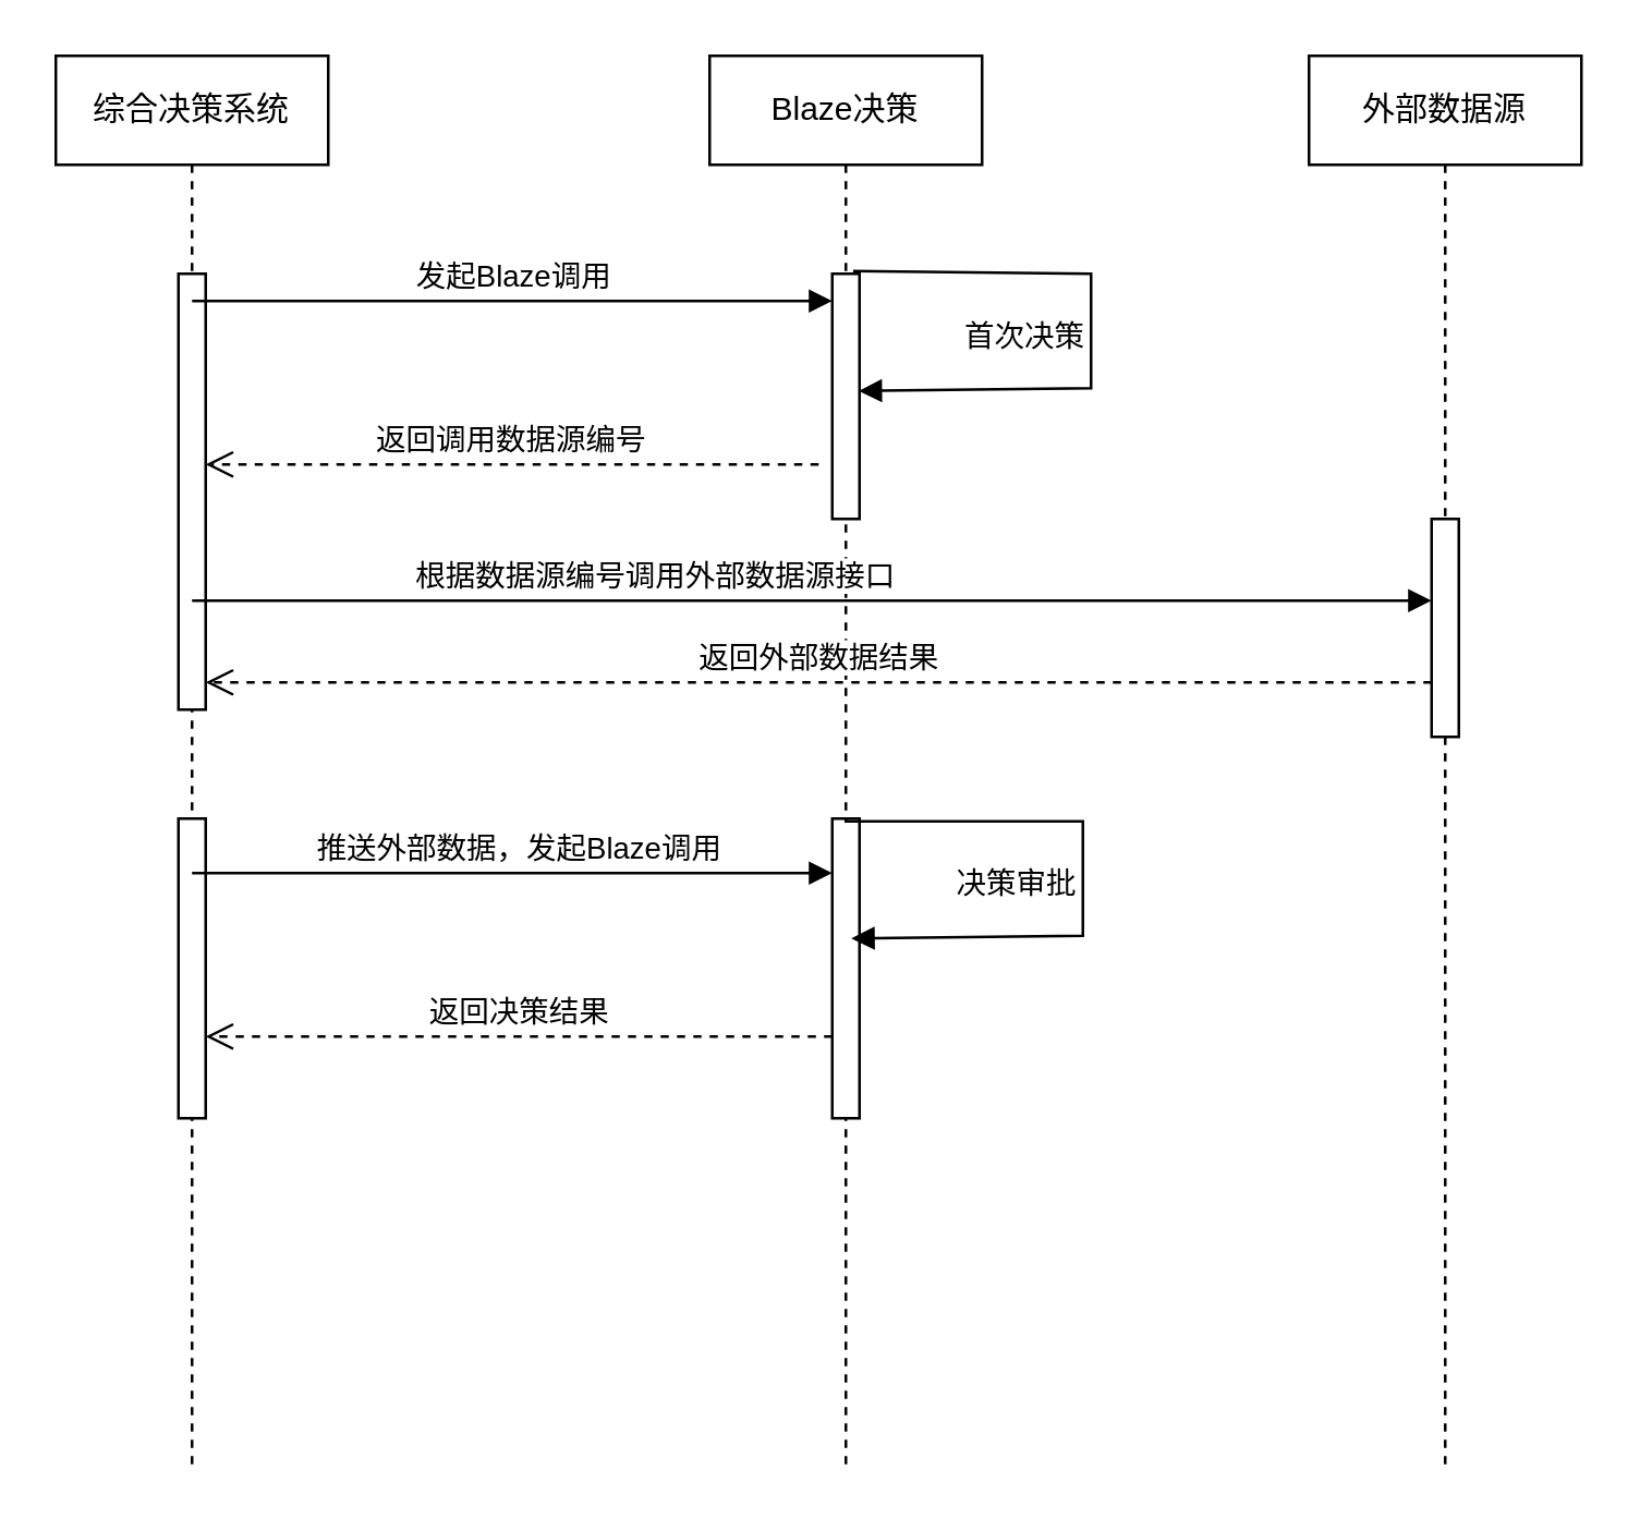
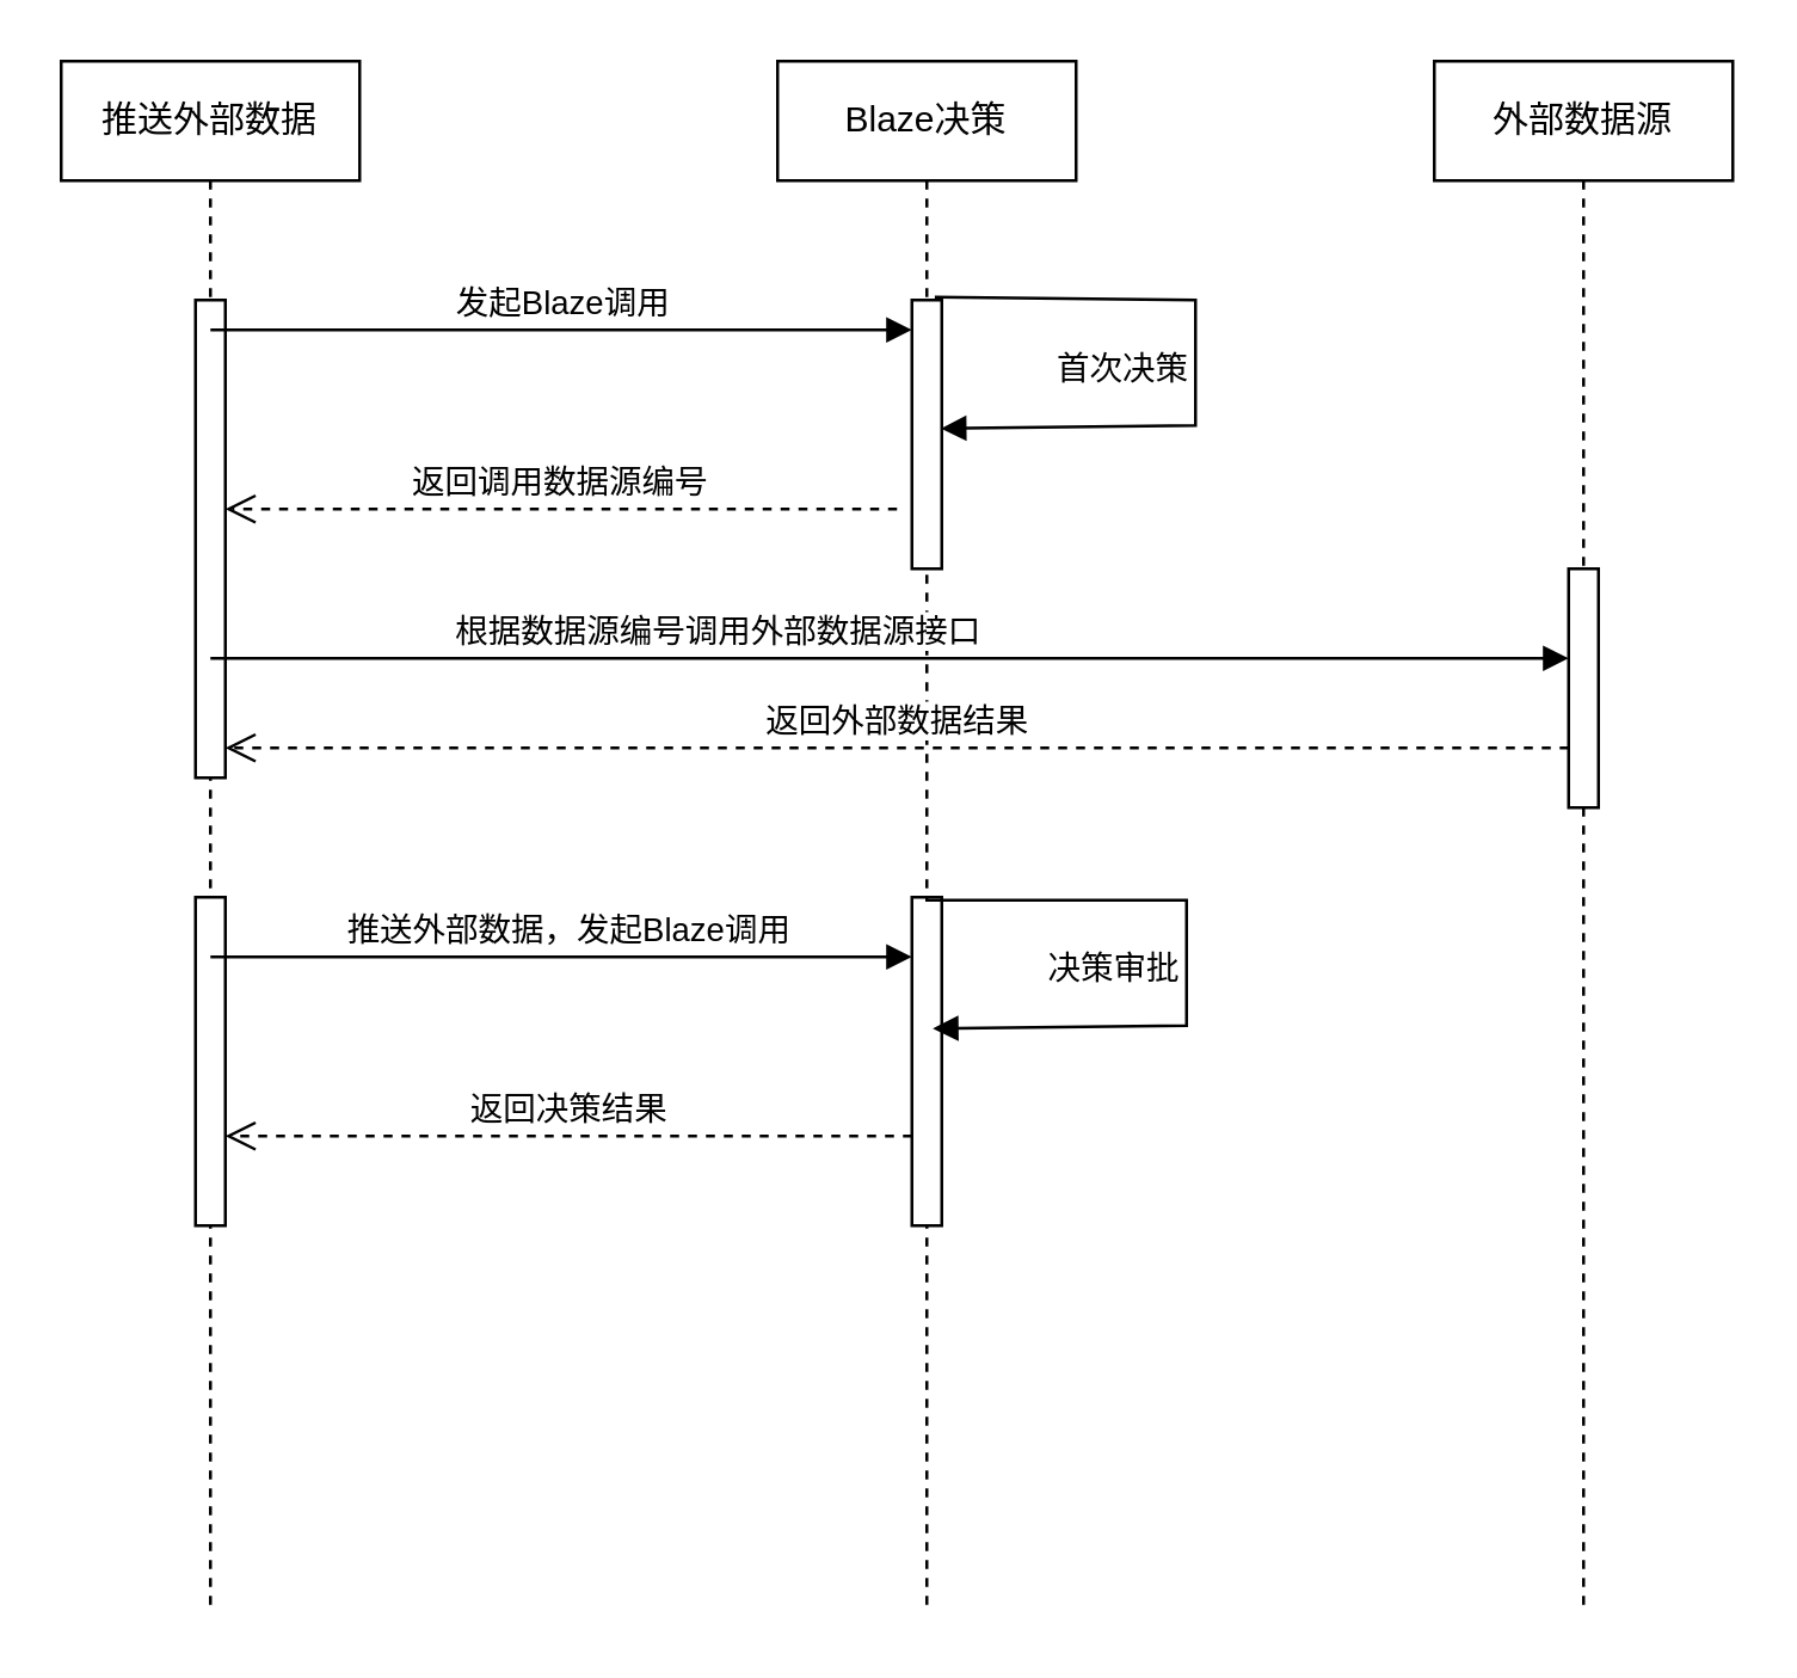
- <mxCell id="2" value="综合决策系统" style="shape=umlLifeline;perimeter=lifelinePerimeter;whiteSpace=wrap;html=1;container=1;collapsible=0;recursiveResize=0;outlineConnect=0;fillColor=#FFFFFF;" vertex="1" parent="1"><mxGeometry x="20" y="20" width="100" height="520" as="geometry" /></mxCell>
+ <mxCell id="2" value="推送外部数据" style="shape=umlLifeline;perimeter=lifelinePerimeter;whiteSpace=wrap;html=1;container=1;collapsible=0;recursiveResize=0;outlineConnect=0;fillColor=#FFFFFF;" vertex="1" parent="1"><mxGeometry x="20" y="20" width="100" height="520" as="geometry" /></mxCell>
